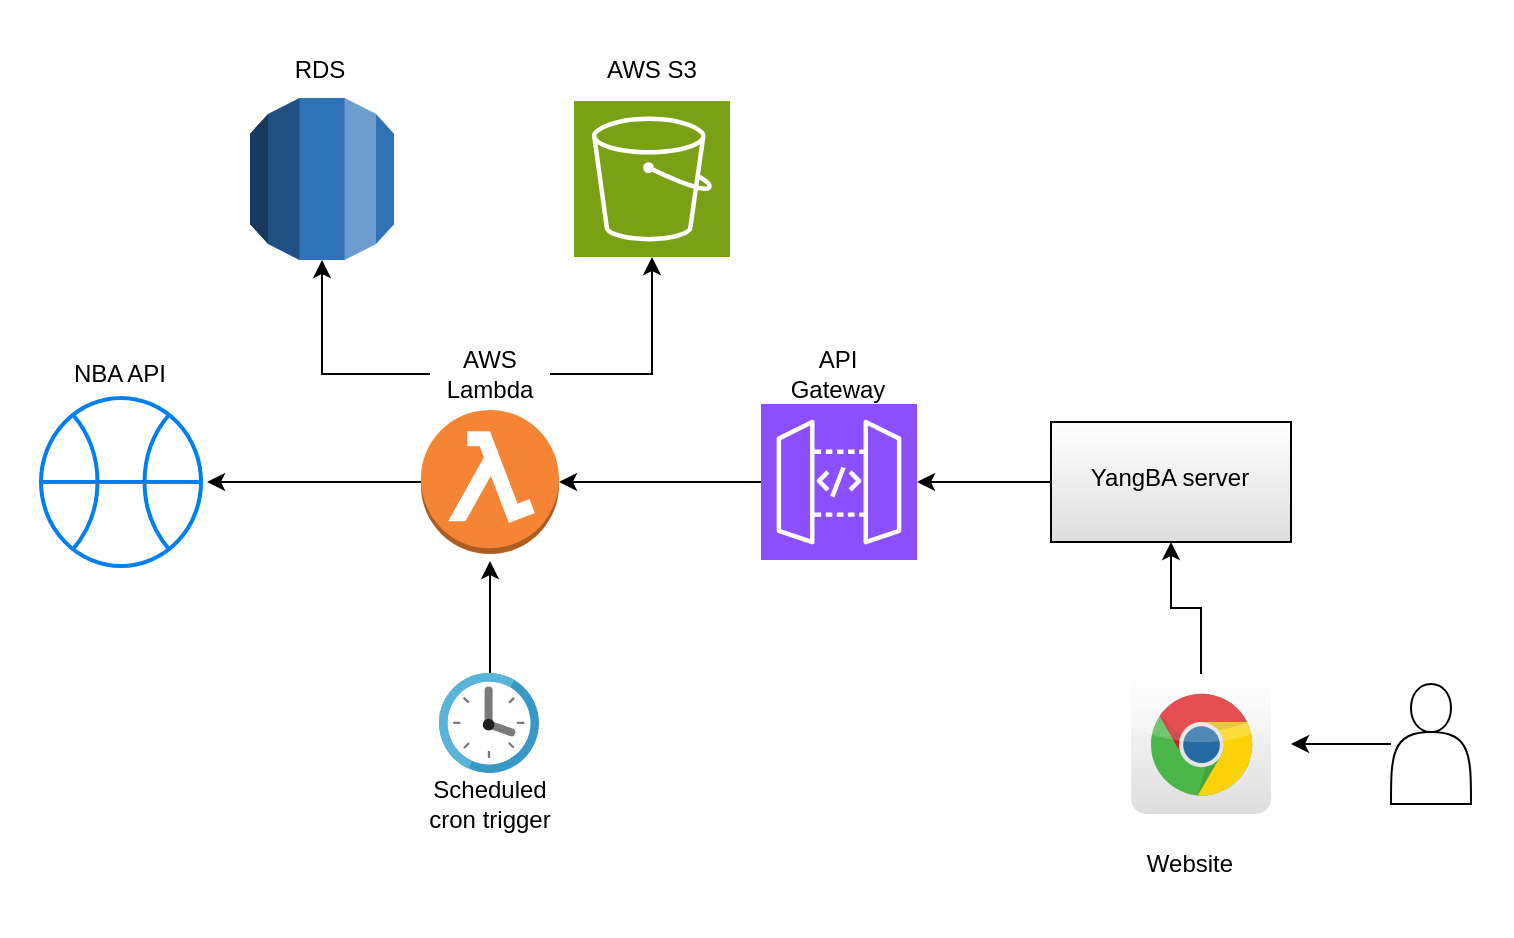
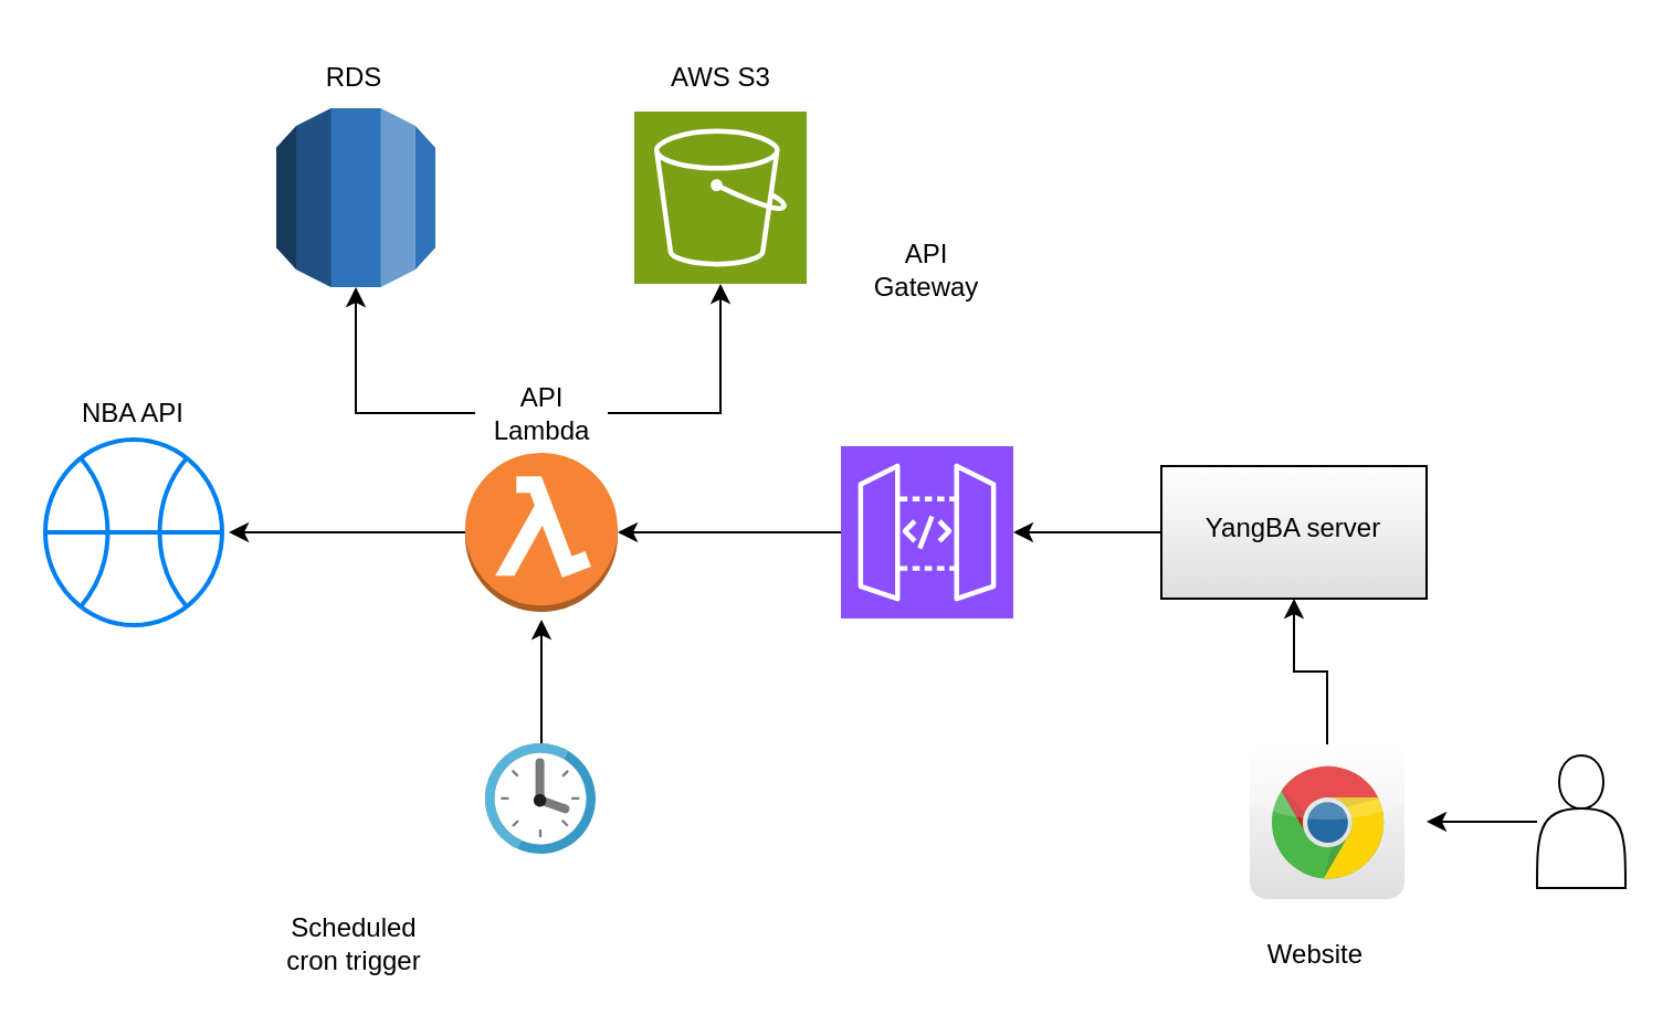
- <mxCell id="7" value="API Gateway" style="text;strokeColor=none;align=center;fillColor=none;html=1;verticalAlign=middle;whiteSpace=wrap;rounded=0;" vertex="1" parent="1"><mxGeometry x="389" y="171.5" width="60" height="30" as="geometry" /></mxCell>
+ <mxCell id="7" value="API Gateway" style="text;strokeColor=none;align=center;fillColor=none;html=1;verticalAlign=middle;whiteSpace=wrap;rounded=0;" vertex="1" parent="1"><mxGeometry x="389" y="106.5" width="60" height="30" as="geometry" /></mxCell>
- <mxCell id="11" value="AWS Lambda" style="text;strokeColor=none;align=center;fillColor=none;html=1;verticalAlign=middle;whiteSpace=wrap;rounded=0;" vertex="1" parent="1"><mxGeometry x="214.5" y="171.5" width="60" height="30" as="geometry" /></mxCell>
+ <mxCell id="11" value="API Lambda" style="text;strokeColor=none;align=center;fillColor=none;html=1;verticalAlign=middle;whiteSpace=wrap;rounded=0;" vertex="1" parent="1"><mxGeometry x="214.5" y="171.5" width="60" height="30" as="geometry" /></mxCell>
- <mxCell id="22" value="Scheduled cron trigger" style="text;strokeColor=none;align=center;fillColor=none;html=1;verticalAlign=middle;whiteSpace=wrap;rounded=0;" vertex="1" parent="1"><mxGeometry x="210" y="386.5" width="70" height="30" as="geometry" /></mxCell>
+ <mxCell id="22" value="Scheduled cron trigger" style="text;strokeColor=none;align=center;fillColor=none;html=1;verticalAlign=middle;whiteSpace=wrap;rounded=0;" vertex="1" parent="1"><mxGeometry x="125" y="411.5" width="70" height="30" as="geometry" /></mxCell>
